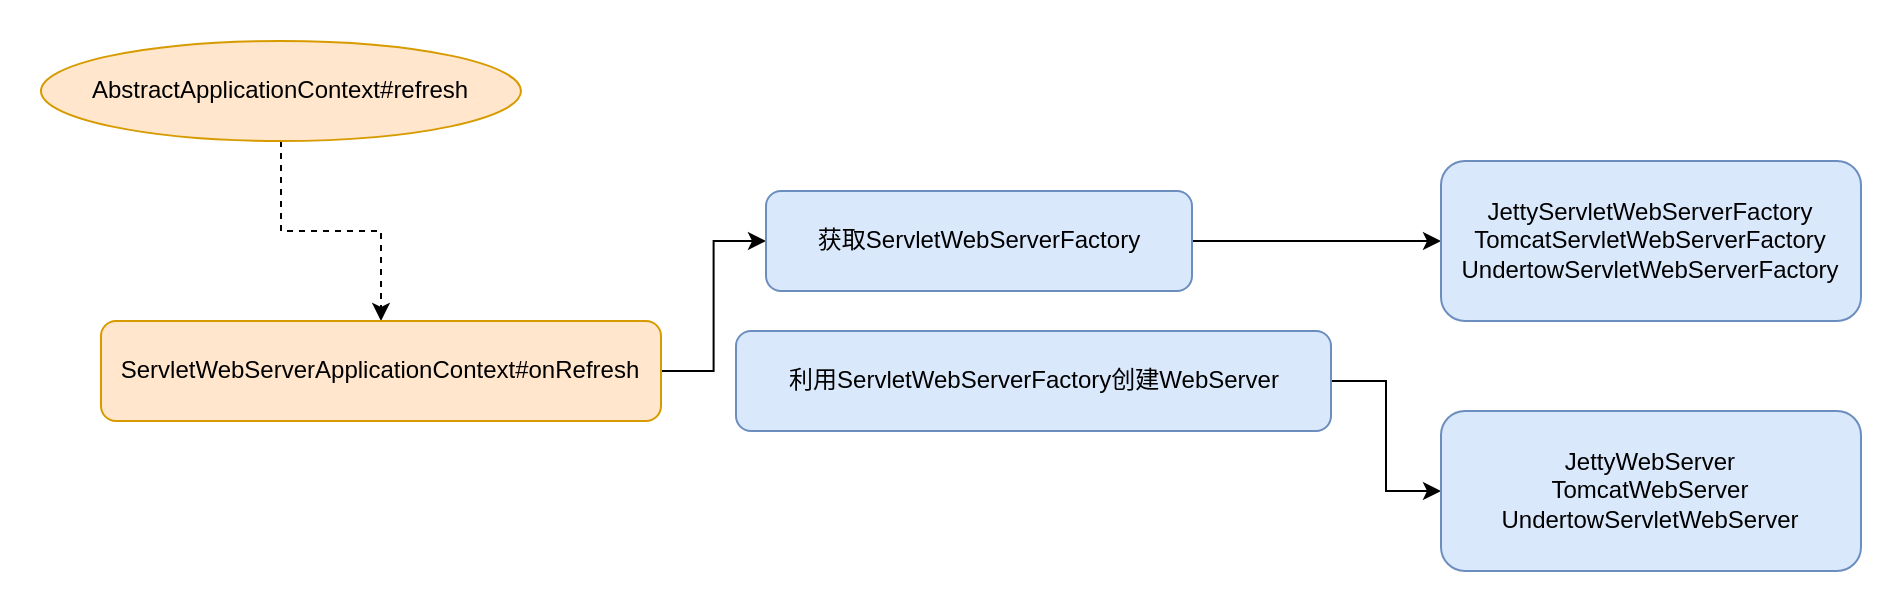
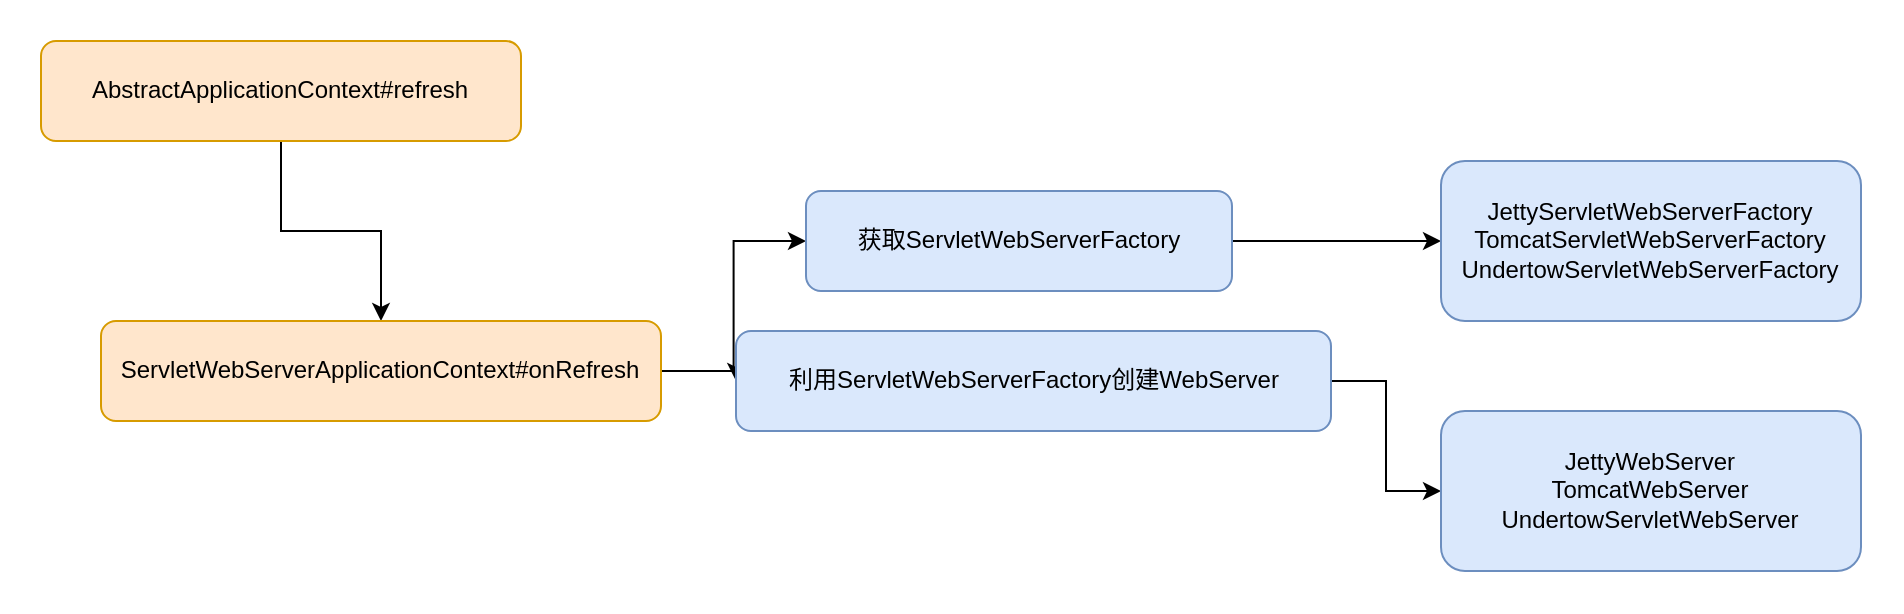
- <mxCell id="3" value="AbstractApplicationContext#refresh" style="ellipse;whiteSpace=wrap;html=1;fillColor=#ffe6cc;strokeColor=#d79b00;" vertex="1" parent="1"><mxGeometry x="20" y="20" width="240" height="50" as="geometry" /></mxCell>
+ <mxCell id="3" value="AbstractApplicationContext#refresh" style="rounded=1;whiteSpace=wrap;html=1;fillColor=#ffe6cc;strokeColor=#d79b00;" vertex="1" parent="1"><mxGeometry x="20" y="20" width="240" height="50" as="geometry" /></mxCell>
- <mxCell id="2" style="edgeStyle=orthogonalEdgeStyle;rounded=0;orthogonalLoop=1;jettySize=auto;html=1;dashed=1;" edge="1" parent="1" source="3" target="6"><mxGeometry relative="1" as="geometry" /></mxCell>
+ <mxCell id="2" style="edgeStyle=orthogonalEdgeStyle;rounded=0;orthogonalLoop=1;jettySize=auto;html=1;" edge="1" parent="1" source="3" target="6"><mxGeometry relative="1" as="geometry" /></mxCell>
- <mxCell id="8" value="获取ServletWebServerFactory" style="rounded=1;whiteSpace=wrap;html=1;fillColor=#dae8fc;strokeColor=#6c8ebf;" vertex="1" parent="1"><mxGeometry x="382.5" y="95" width="213" height="50" as="geometry" /></mxCell>
+ <mxCell id="8" value="获取ServletWebServerFactory" style="rounded=1;whiteSpace=wrap;html=1;fillColor=#dae8fc;strokeColor=#6c8ebf;" vertex="1" parent="1"><mxGeometry x="402.5" y="95" width="213" height="50" as="geometry" /></mxCell>
+ <mxCell id="5" style="edgeStyle=orthogonalEdgeStyle;rounded=0;orthogonalLoop=1;jettySize=auto;html=1;exitX=1;exitY=0.5;exitDx=0;exitDy=0;entryX=0;entryY=0.5;entryDx=0;entryDy=0;" edge="1" parent="1" source="6" target="10"><mxGeometry relative="1" as="geometry" /></mxCell>
